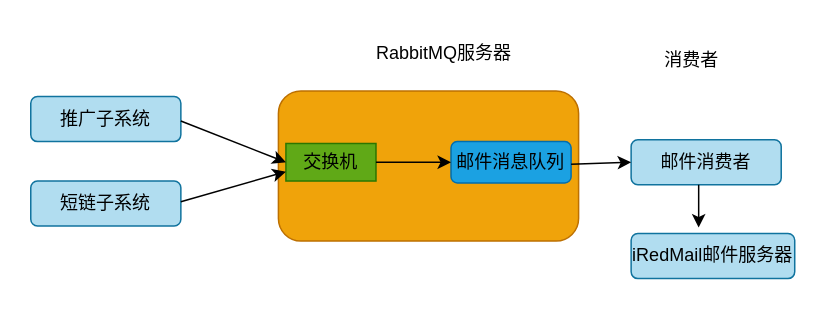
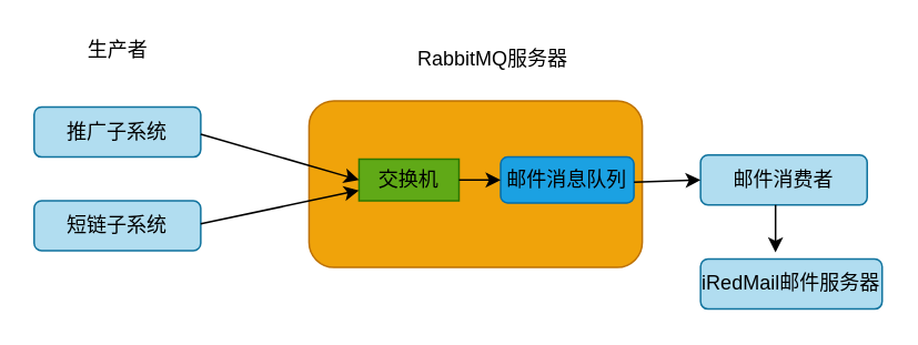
+ <mxCell id="11" value="生产者" style="text;html=1;align=center;verticalAlign=middle;resizable=0;points=[];autosize=1;strokeColor=none;fillColor=none;fontColor=#000000;" vertex="1" parent="1"><mxGeometry x="45" y="20" width="50" height="20" as="geometry" /></mxCell>
- <mxCell id="14" value="消费者" style="text;html=1;align=center;verticalAlign=middle;resizable=0;points=[];autosize=1;strokeColor=none;fillColor=none;fontColor=#000000;" vertex="1" parent="1"><mxGeometry x="435" y="30" width="50" height="20" as="geometry" /></mxCell>
- <mxCell id="3" value="&lt;font color=&quot;#000000&quot;&gt;交换机&lt;/font&gt;" style="rounded=0;whiteSpace=wrap;html=1;fillColor=#60a917;strokeColor=#2D7600;fontColor=#ffffff;" vertex="1" parent="1"><mxGeometry x="190" y="95" width="60" height="25" as="geometry" /></mxCell>
+ <mxCell id="3" value="&lt;font color=&quot;#000000&quot;&gt;交换机&lt;/font&gt;" style="rounded=0;whiteSpace=wrap;html=1;fillColor=#60a917;strokeColor=#2D7600;fontColor=#ffffff;" vertex="1" parent="1"><mxGeometry x="215" y="95" width="60" height="25" as="geometry" /></mxCell>
